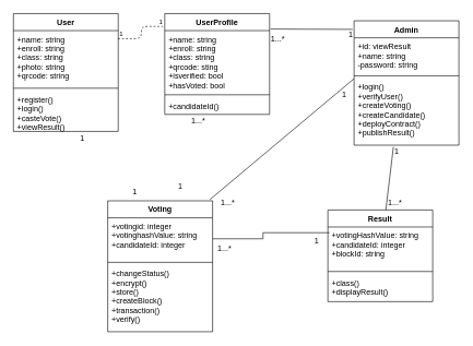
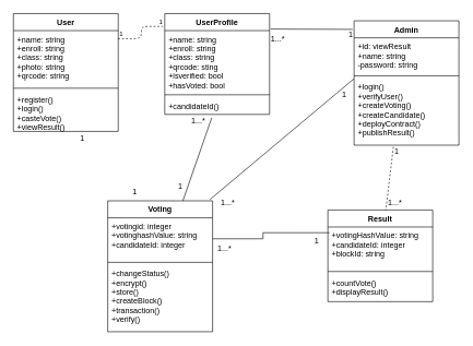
+ <mxCell id="16" value="" style="endArrow=none;endFill=0;endSize=12;html=1;entryX=0.448;entryY=1.199;entryDx=0;entryDy=0;entryPerimeter=0;" parent="1" source="6" target="41" edge="1"><mxGeometry width="160" relative="1" as="geometry"><mxPoint x="223" y="252.5" as="sourcePoint" /><mxPoint x="383" y="252.5" as="targetPoint" /></mxGeometry></mxCell>
- <mxCell id="11" value="" style="endArrow=none;endFill=0;endSize=12;html=1;exitX=0.375;exitY=1.026;exitDx=0;exitDy=0;exitPerimeter=0;" parent="1" source="37" target="2" edge="1"><mxGeometry width="160" relative="1" as="geometry"><mxPoint x="610" y="244" as="sourcePoint" /><mxPoint x="770" y="244" as="targetPoint" /></mxGeometry></mxCell>
+ <mxCell id="11" value="" style="endArrow=none;endFill=0;endSize=12;html=1;exitX=0.375;exitY=1.026;exitDx=0;exitDy=0;exitPerimeter=0;dashed=1;" parent="1" source="37" target="2" edge="1"><mxGeometry width="160" relative="1" as="geometry"><mxPoint x="610" y="244" as="sourcePoint" /><mxPoint x="770" y="244" as="targetPoint" /></mxGeometry></mxCell>
- <mxCell id="5" value="+class()&#10;+displayResult()" style="text;strokeColor=none;fillColor=none;align=left;verticalAlign=top;spacingLeft=4;spacingRight=4;overflow=hidden;rotatable=0;points=[[0,0.5],[1,0.5]];portConstraint=eastwest;" parent="2" vertex="1"><mxGeometry y="98" width="160" height="42" as="geometry" /></mxCell>
+ <mxCell id="5" value="+countVote()&#10;+displayResult()" style="text;strokeColor=none;fillColor=none;align=left;verticalAlign=top;spacingLeft=4;spacingRight=4;overflow=hidden;rotatable=0;points=[[0,0.5],[1,0.5]];portConstraint=eastwest;" parent="2" vertex="1"><mxGeometry y="98" width="160" height="42" as="geometry" /></mxCell>
